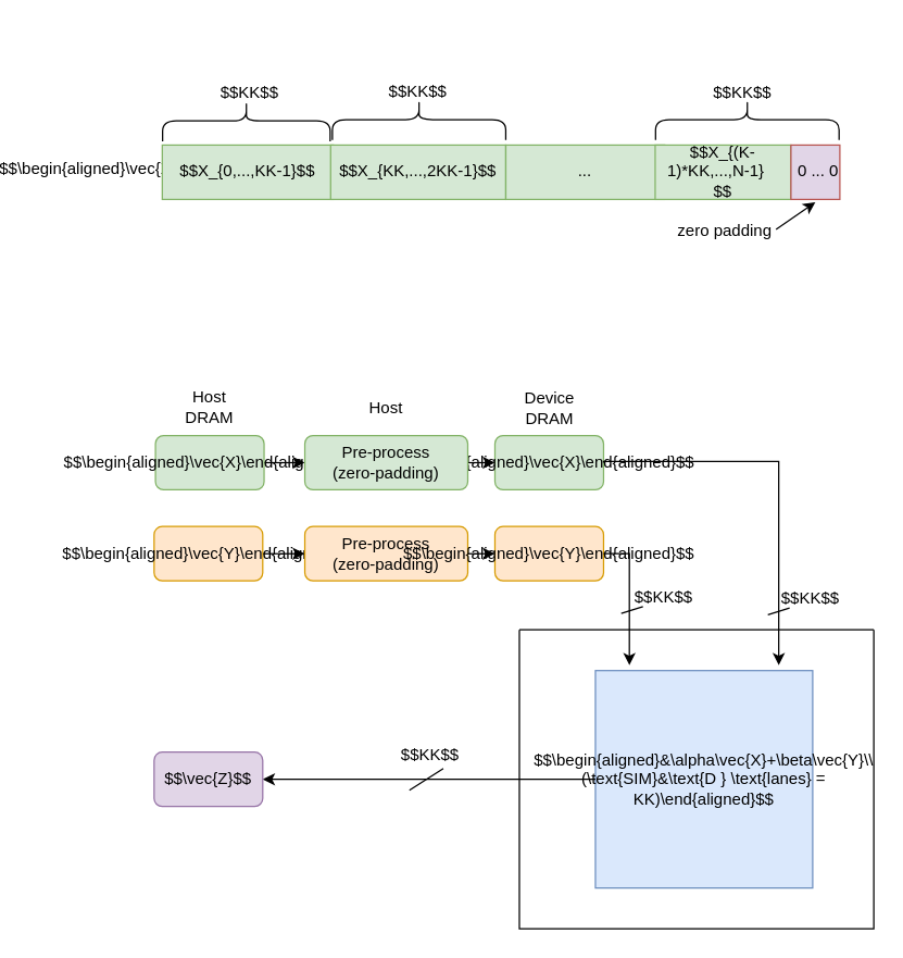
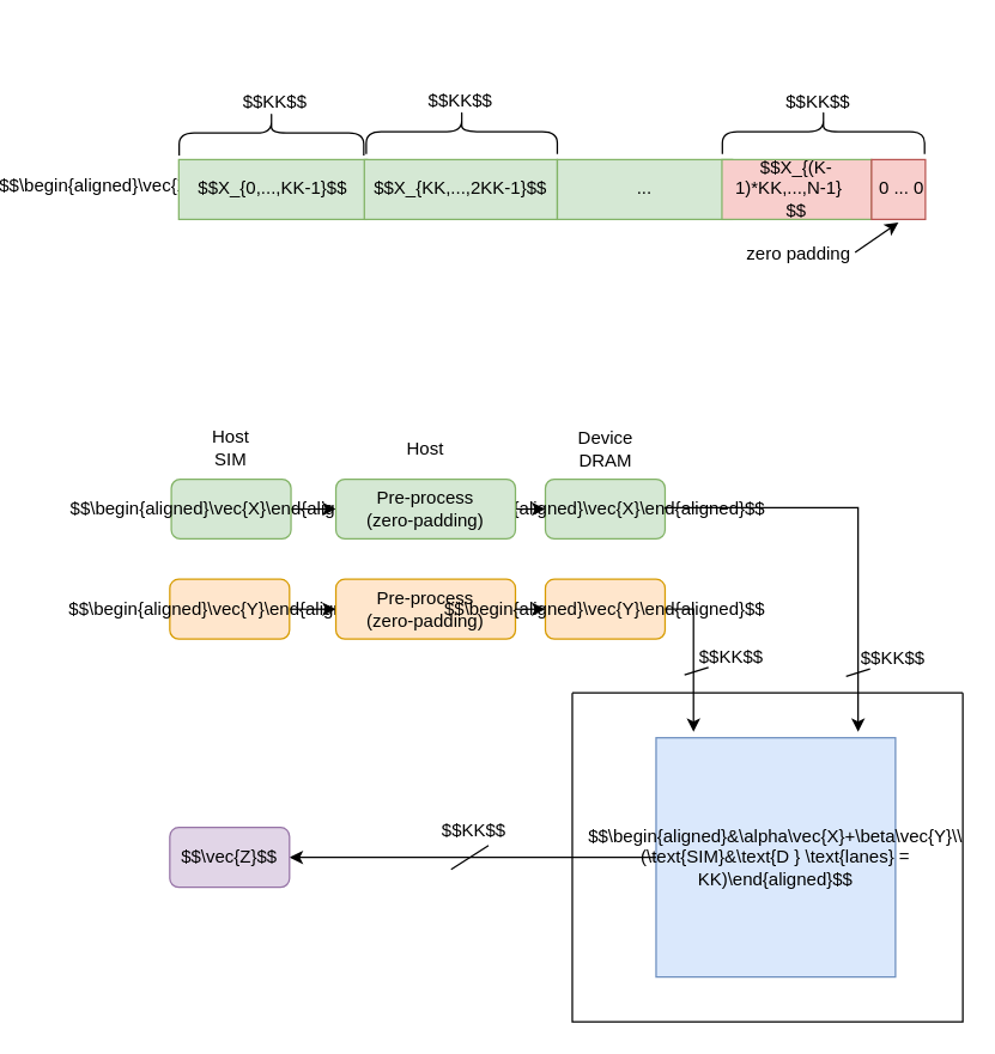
- <mxCell id="32" value="$$X_{(K-1)*KK,...,N-1}&amp;nbsp; &amp;nbsp; $$" style="rounded=0;whiteSpace=wrap;html=1;fillColor=#d5e8d4;strokeColor=#82b366;" parent="1" vertex="1"><mxGeometry x="409" y="106.26" width="100" height="40" as="geometry" /></mxCell>
+ <mxCell id="32" value="$$X_{(K-1)*KK,...,N-1}&amp;nbsp; &amp;nbsp; $$" style="rounded=0;whiteSpace=wrap;html=1;fillColor=#f8cecc;strokeColor=#82b366;" parent="1" vertex="1"><mxGeometry x="409" y="106.26" width="100" height="40" as="geometry" /></mxCell>
- <mxCell id="33" value="&amp;nbsp;0 ... 0" style="rounded=0;whiteSpace=wrap;html=1;fillColor=#e1d5e7;strokeColor=#b85450;align=left;" parent="1" vertex="1"><mxGeometry x="509" y="106.26" width="36" height="40" as="geometry" /></mxCell>
+ <mxCell id="33" value="&amp;nbsp;0 ... 0" style="rounded=0;whiteSpace=wrap;html=1;fillColor=#f8cecc;strokeColor=#b85450;align=left;" parent="1" vertex="1"><mxGeometry x="509" y="106.26" width="36" height="40" as="geometry" /></mxCell>
- <mxCell id="7" value="Host&lt;br&gt;DRAM" style="text;html=1;strokeColor=none;fillColor=none;align=center;verticalAlign=middle;whiteSpace=wrap;rounded=0;" parent="1" vertex="1"><mxGeometry x="51" y="284" width="60" height="30" as="geometry" /></mxCell>
+ <mxCell id="7" value="Host&lt;br&gt;SIM" style="text;html=1;strokeColor=none;fillColor=none;align=center;verticalAlign=middle;whiteSpace=wrap;rounded=0;" parent="1" vertex="1"><mxGeometry x="51" y="284" width="60" height="30" as="geometry" /></mxCell>
